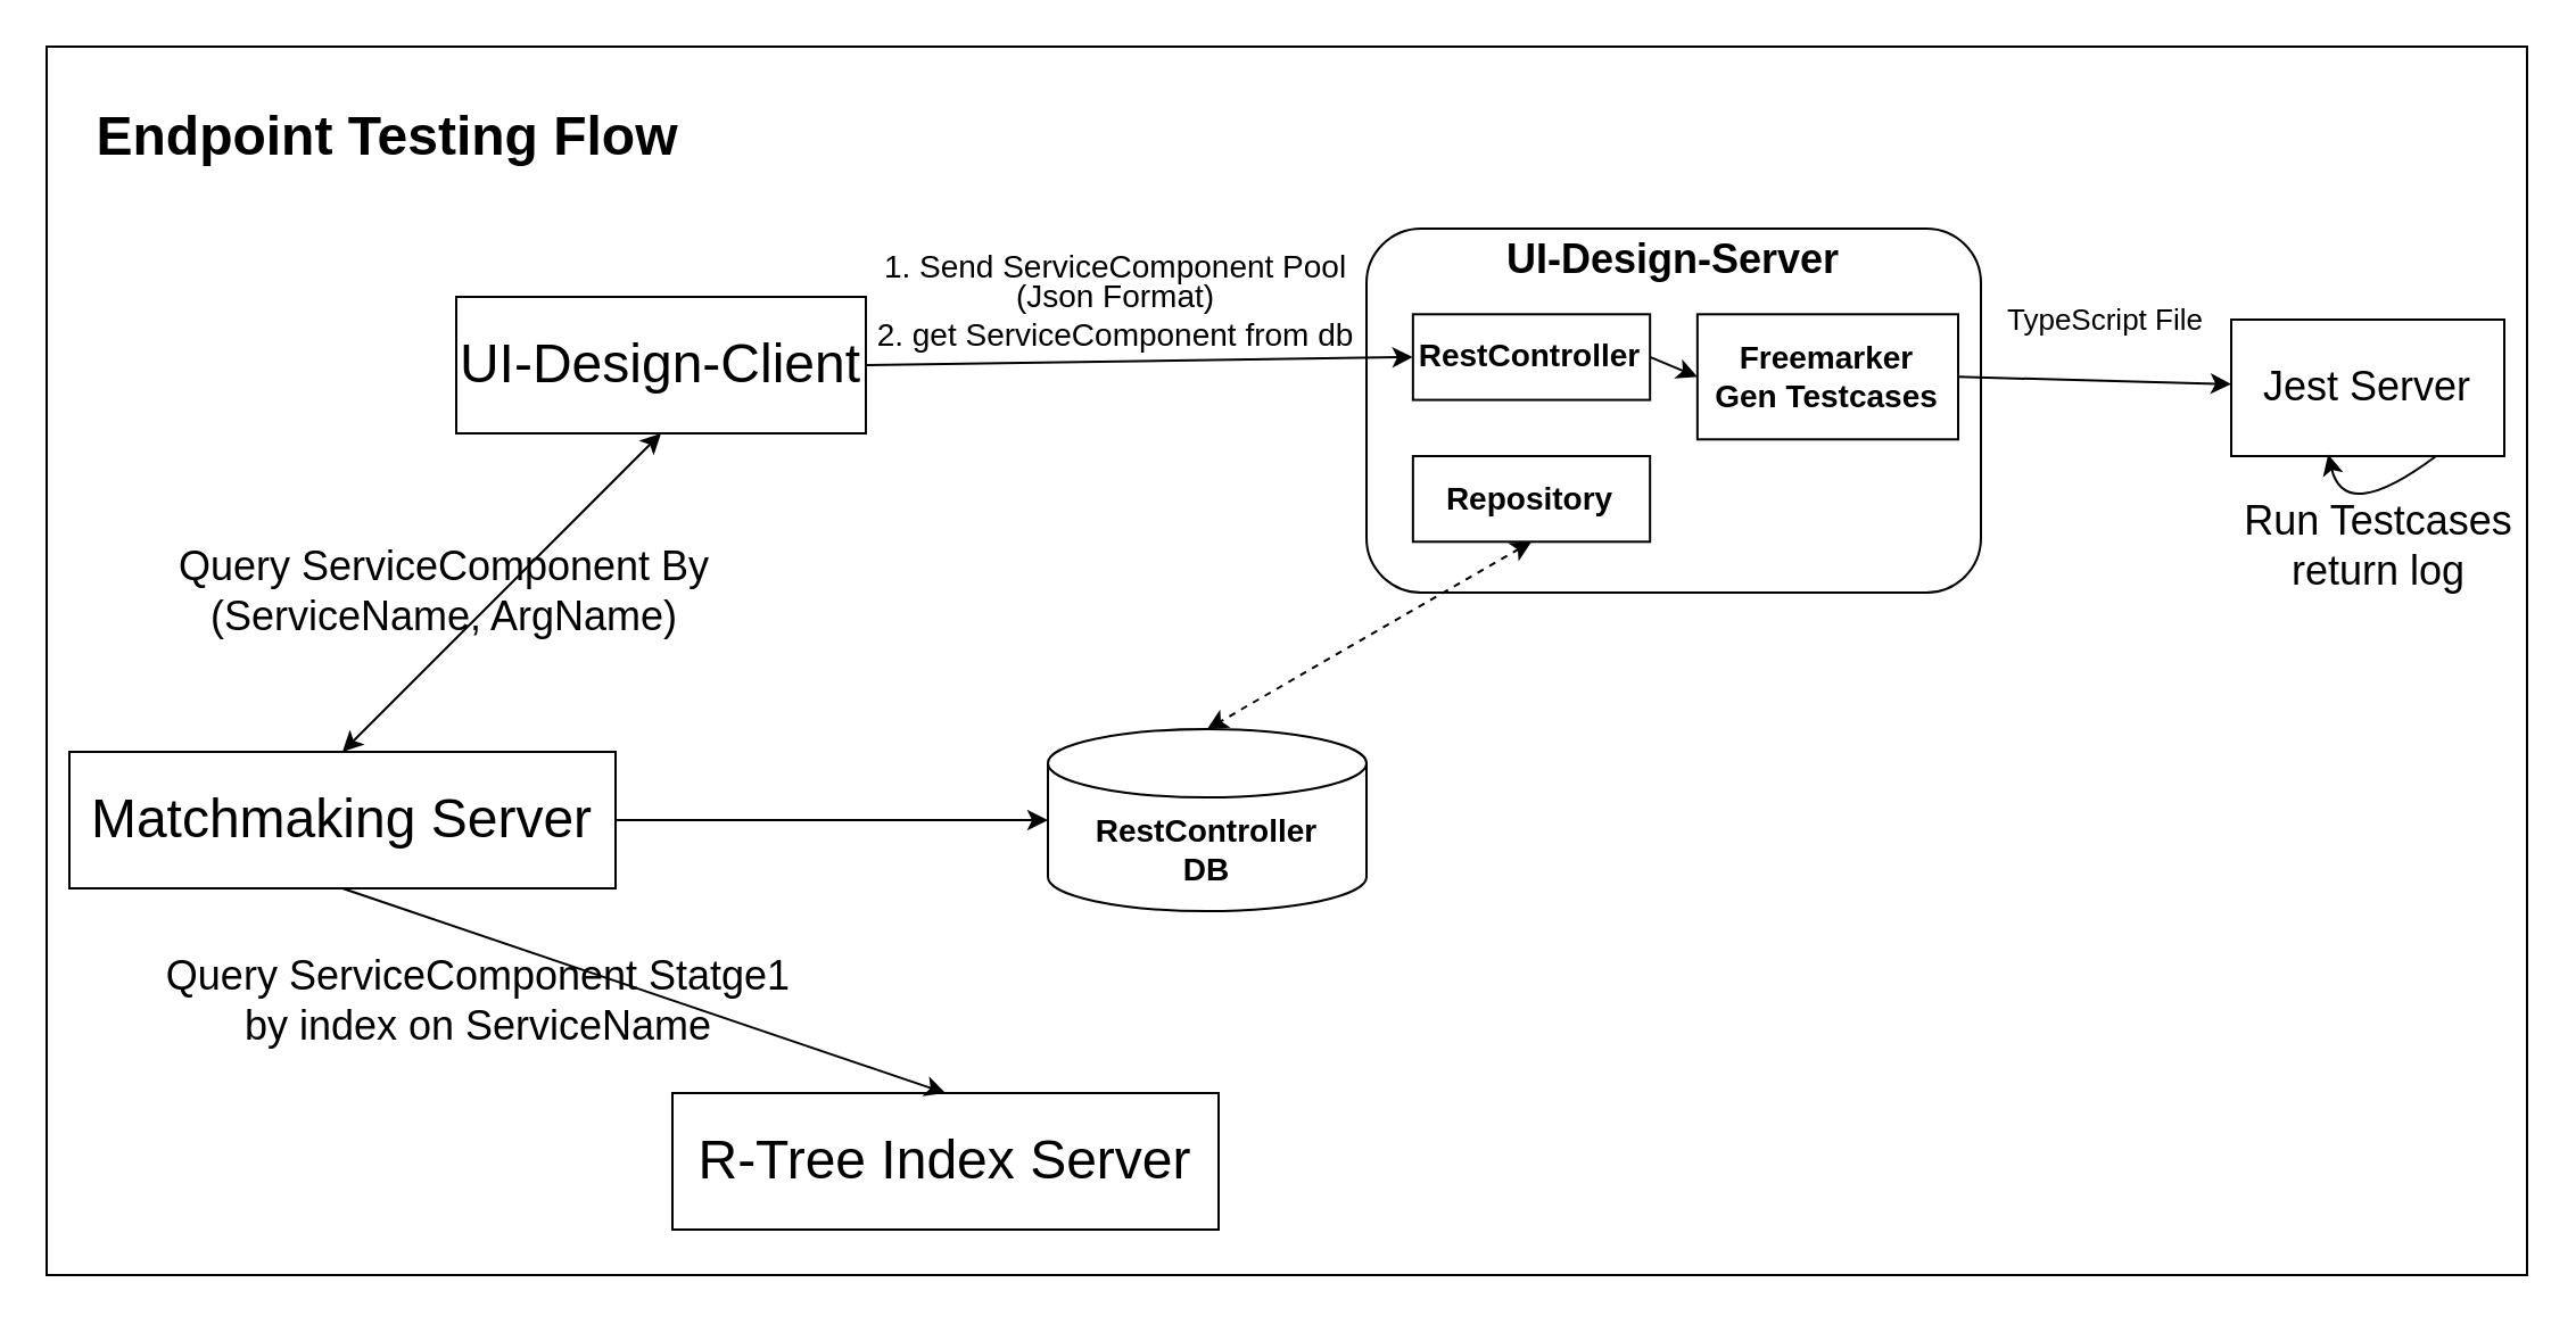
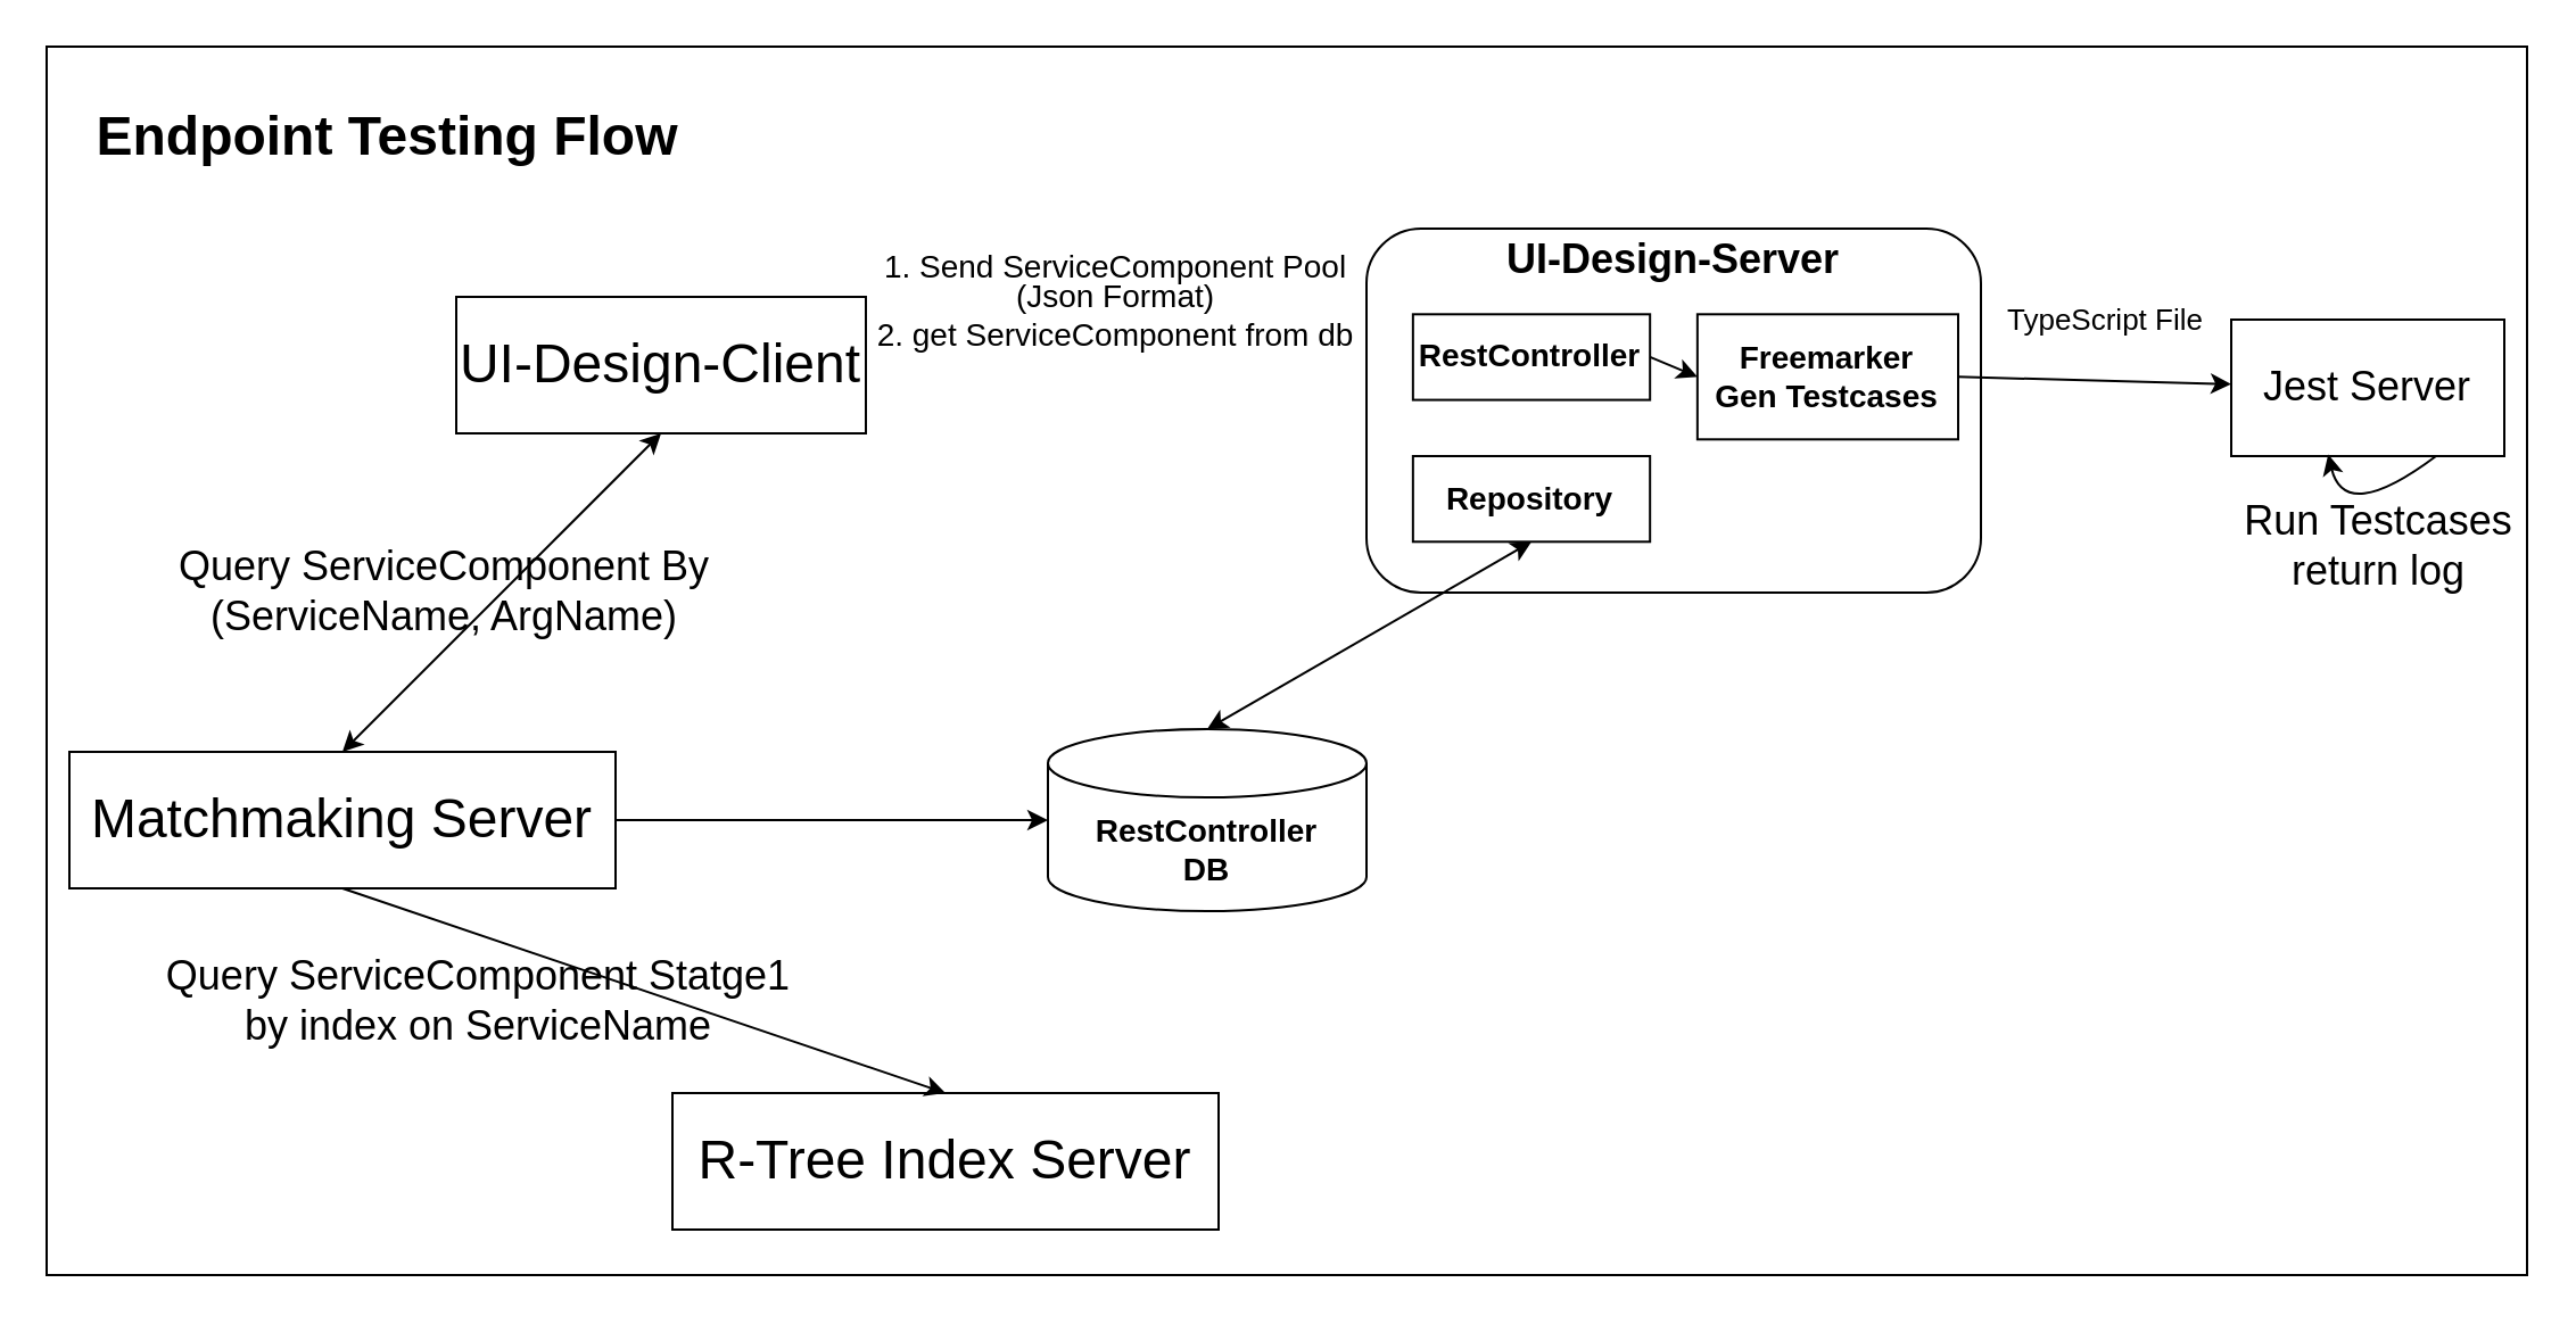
- <mxCell id="17" value="" style="endArrow=classic;html=1;fontSize=18;exitX=1;exitY=0.5;exitDx=0;exitDy=0;entryX=0;entryY=0.5;entryDx=0;entryDy=0;" parent="1" source="4" target="10" edge="1"><mxGeometry width="50" height="50" relative="1" as="geometry"><mxPoint x="700" y="400" as="sourcePoint" /><mxPoint x="750" y="350" as="targetPoint" /></mxGeometry></mxCell>
- <mxCell id="16" value="" style="endArrow=classic;html=1;fontSize=18;exitX=0.5;exitY=1;exitDx=0;exitDy=0;entryX=0.5;entryY=0;entryDx=0;entryDy=0;entryPerimeter=0;startArrow=classic;startFill=1;dashed=1;" parent="1" source="11" target="15" edge="1"><mxGeometry width="50" height="50" relative="1" as="geometry"><mxPoint x="700" y="400" as="sourcePoint" /><mxPoint x="750" y="350" as="targetPoint" /></mxGeometry></mxCell>
+ <mxCell id="16" value="" style="endArrow=classic;html=1;fontSize=18;exitX=0.5;exitY=1;exitDx=0;exitDy=0;entryX=0.5;entryY=0;entryDx=0;entryDy=0;entryPerimeter=0;startArrow=classic;startFill=1;" parent="1" source="11" target="15" edge="1"><mxGeometry width="50" height="50" relative="1" as="geometry"><mxPoint x="700" y="400" as="sourcePoint" /><mxPoint x="750" y="350" as="targetPoint" /></mxGeometry></mxCell>
